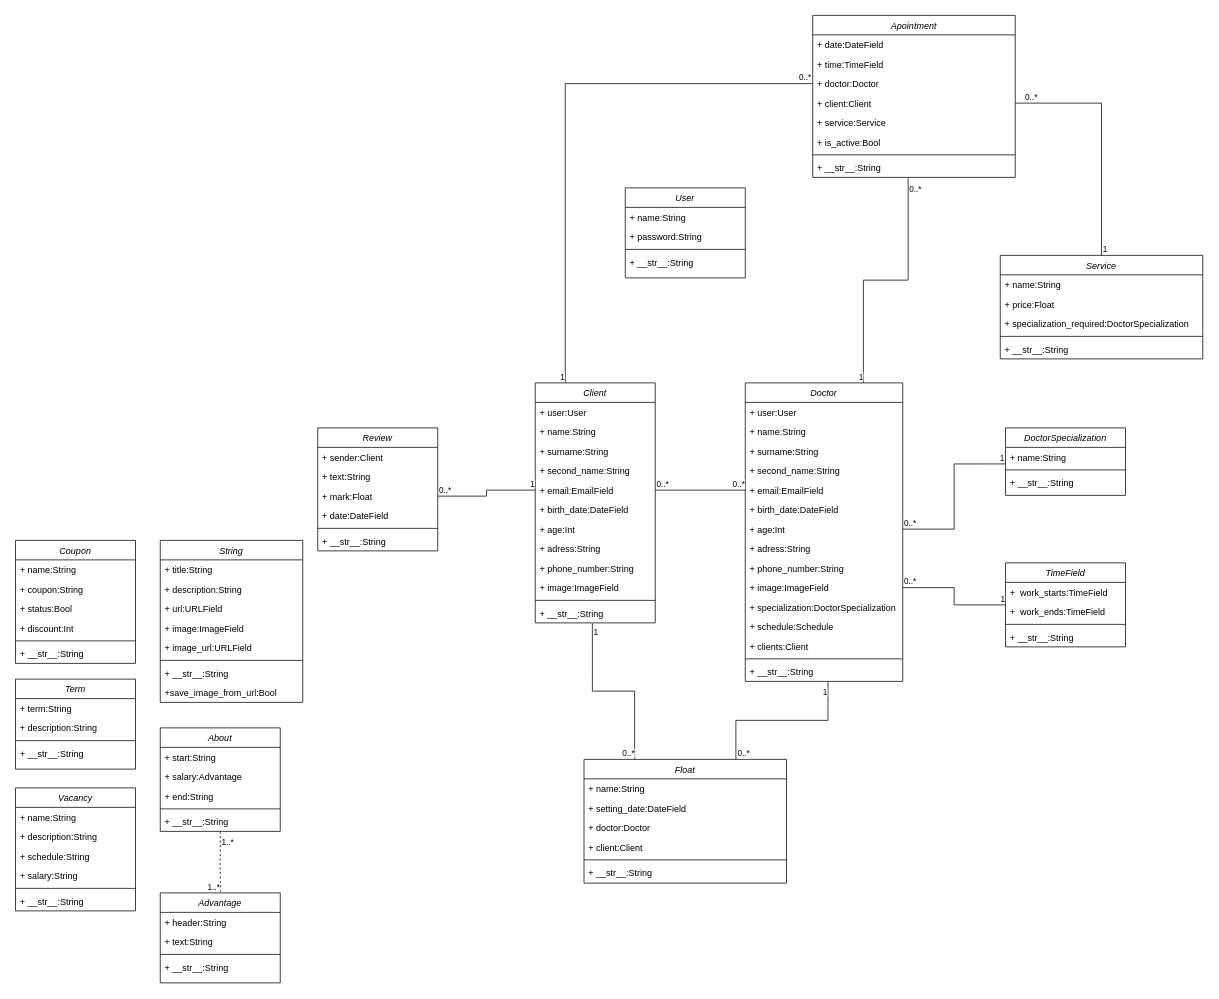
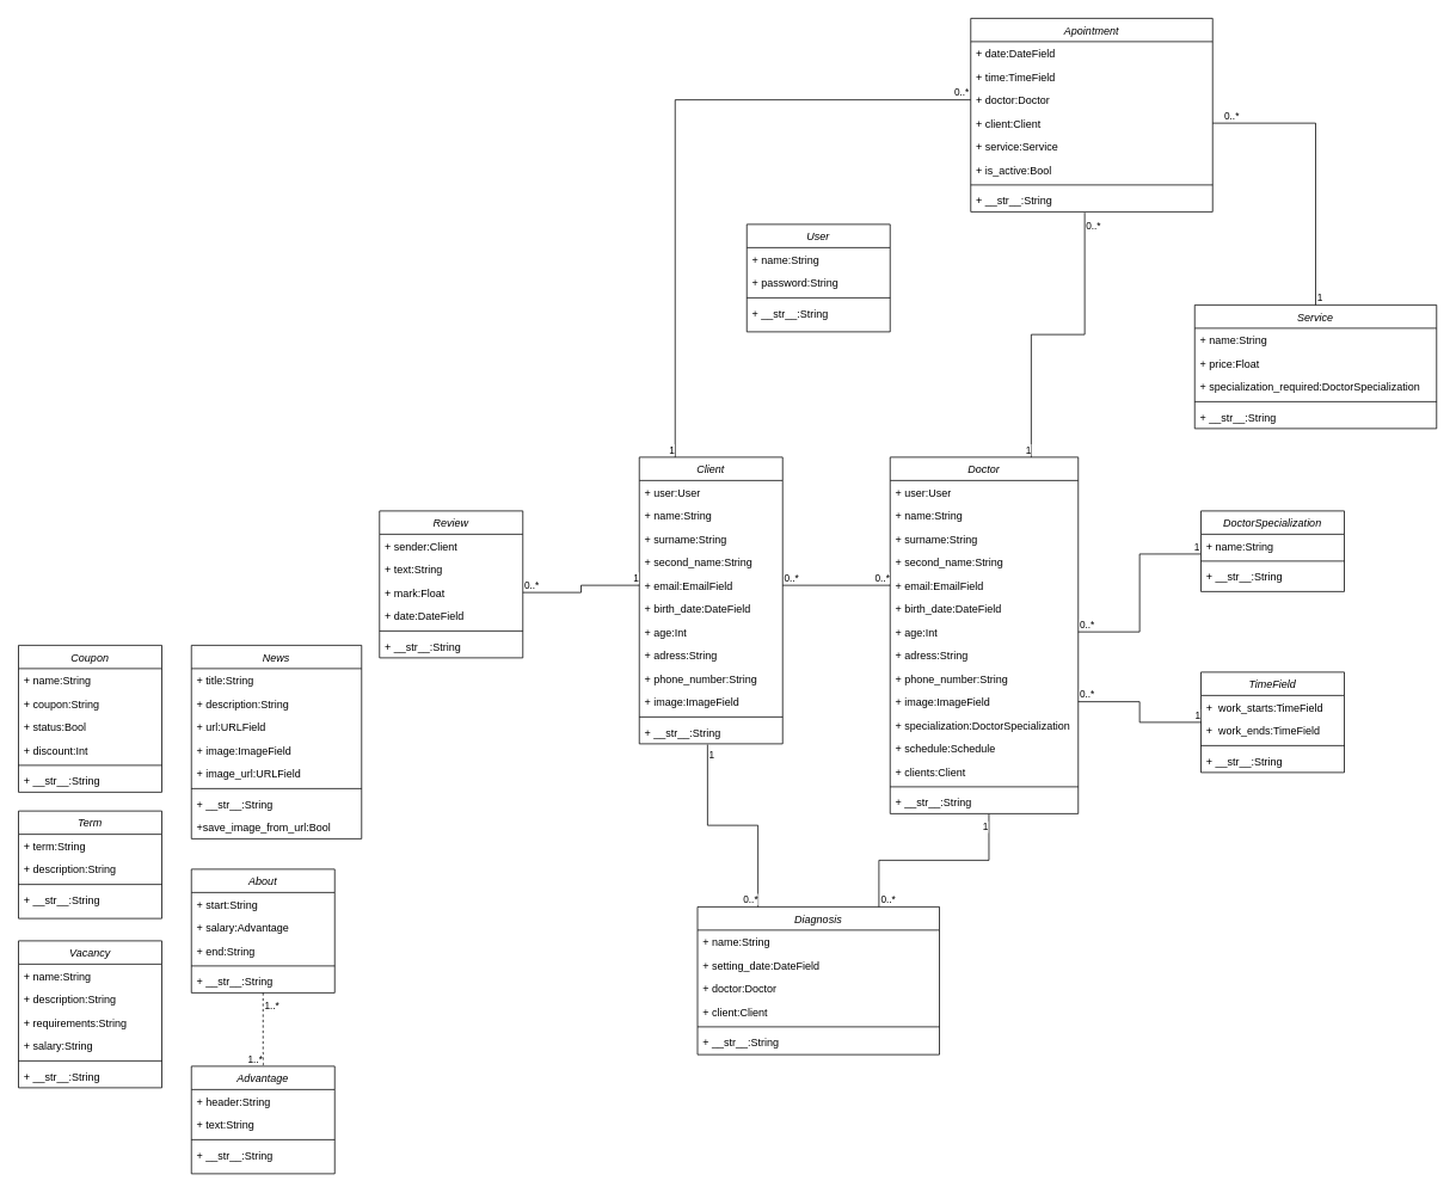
- <mxCell id="78" value="String" style="swimlane;fontStyle=2;align=center;verticalAlign=top;childLayout=stackLayout;horizontal=1;startSize=26;horizontalStack=0;resizeParent=1;resizeLast=0;collapsible=1;marginBottom=0;rounded=0;shadow=0;strokeWidth=1;" vertex="1" parent="1"><mxGeometry x="213" y="720" width="190" height="216" as="geometry"><mxRectangle x="230" y="140" width="160" height="26" as="alternateBounds" /></mxGeometry></mxCell>
+ <mxCell id="78" value="News" style="swimlane;fontStyle=2;align=center;verticalAlign=top;childLayout=stackLayout;horizontal=1;startSize=26;horizontalStack=0;resizeParent=1;resizeLast=0;collapsible=1;marginBottom=0;rounded=0;shadow=0;strokeWidth=1;" vertex="1" parent="1"><mxGeometry x="213" y="720" width="190" height="216" as="geometry"><mxRectangle x="230" y="140" width="160" height="26" as="alternateBounds" /></mxGeometry></mxCell>
- <mxCell id="60" value="Float" style="swimlane;fontStyle=2;align=center;verticalAlign=top;childLayout=stackLayout;horizontal=1;startSize=26;horizontalStack=0;resizeParent=1;resizeLast=0;collapsible=1;marginBottom=0;rounded=0;shadow=0;strokeWidth=1;" vertex="1" parent="1"><mxGeometry x="778" y="1012" width="270" height="165" as="geometry"><mxRectangle x="230" y="140" width="160" height="26" as="alternateBounds" /></mxGeometry></mxCell>
+ <mxCell id="60" value="Diagnosis" style="swimlane;fontStyle=2;align=center;verticalAlign=top;childLayout=stackLayout;horizontal=1;startSize=26;horizontalStack=0;resizeParent=1;resizeLast=0;collapsible=1;marginBottom=0;rounded=0;shadow=0;strokeWidth=1;" vertex="1" parent="1"><mxGeometry x="778" y="1012" width="270" height="165" as="geometry"><mxRectangle x="230" y="140" width="160" height="26" as="alternateBounds" /></mxGeometry></mxCell>
- <mxCell id="95" value="+ schedule:String" style="text;align=left;verticalAlign=top;spacingLeft=4;spacingRight=4;overflow=hidden;rotatable=0;points=[[0,0.5],[1,0.5]];portConstraint=eastwest;rounded=0;shadow=0;html=0;" vertex="1" parent="92"><mxGeometry y="78" width="160" height="26" as="geometry" /></mxCell>
+ <mxCell id="95" value="+ requirements:String" style="text;align=left;verticalAlign=top;spacingLeft=4;spacingRight=4;overflow=hidden;rotatable=0;points=[[0,0.5],[1,0.5]];portConstraint=eastwest;rounded=0;shadow=0;html=0;" vertex="1" parent="92"><mxGeometry y="78" width="160" height="26" as="geometry" /></mxCell>
